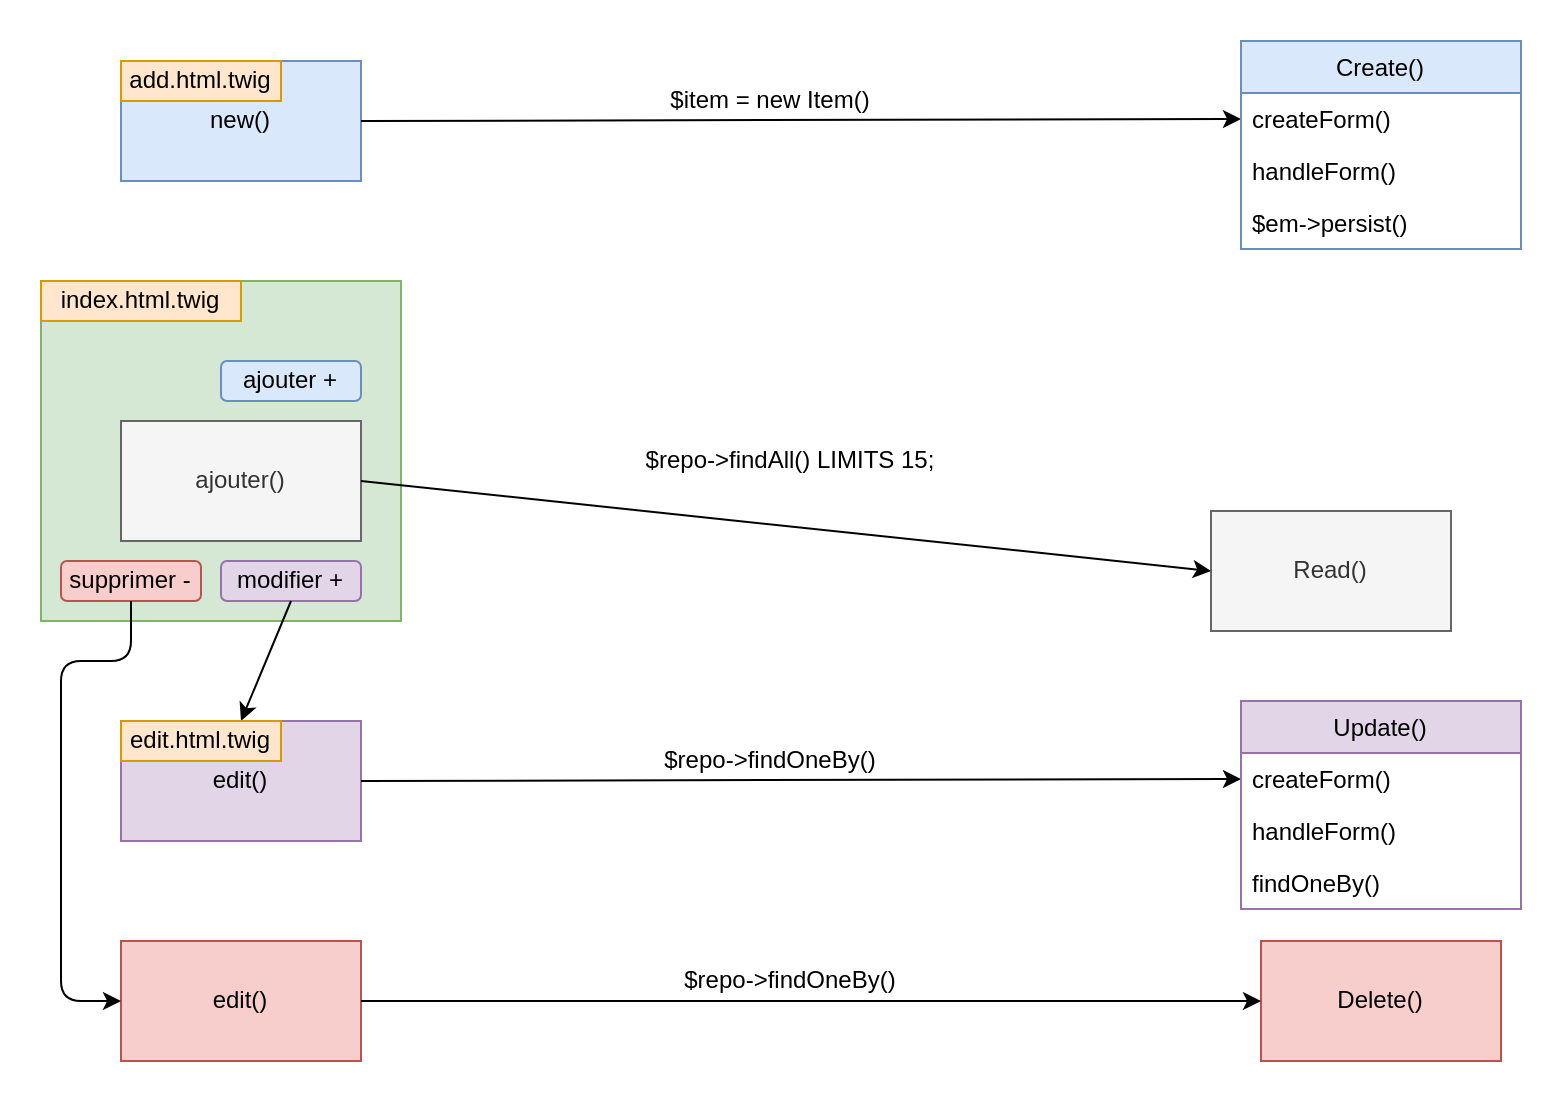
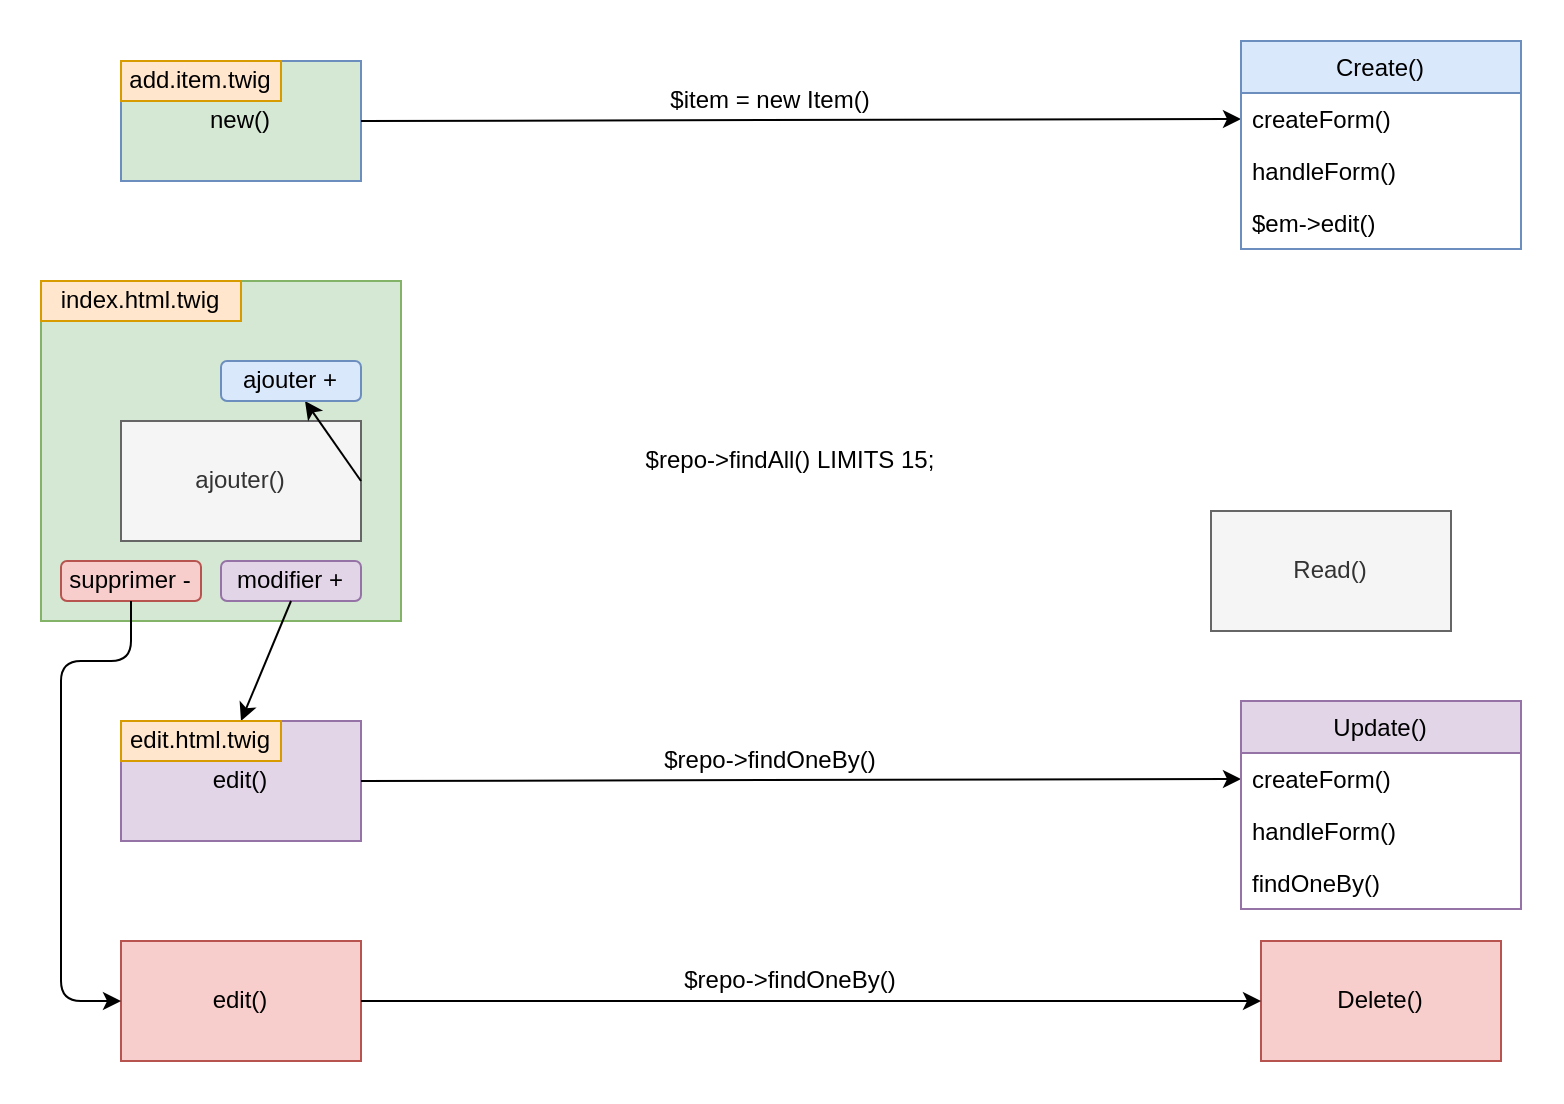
- <mxCell id="32" value="add.html.twig" style="text;html=1;strokeColor=#d79b00;fillColor=#ffe6cc;align=center;verticalAlign=middle;rounded=0;labelBackgroundColor=none;whiteSpace=wrap;" vertex="1" parent="1"><mxGeometry x="60" y="30" width="80" height="20" as="geometry" /></mxCell>
+ <mxCell id="32" value="add.item.twig" style="text;html=1;strokeColor=#d79b00;fillColor=#ffe6cc;align=center;verticalAlign=middle;rounded=0;labelBackgroundColor=none;whiteSpace=wrap;" vertex="1" parent="1"><mxGeometry x="60" y="30" width="80" height="20" as="geometry" /></mxCell>
- <mxCell id="5" value="new()" style="rounded=0;whiteSpace=wrap;html=1;fillColor=#dae8fc;strokeColor=#6c8ebf;" vertex="1" parent="1"><mxGeometry x="60" y="30" width="120" height="60" as="geometry" /></mxCell>
+ <mxCell id="5" value="new()" style="rounded=0;whiteSpace=wrap;html=1;fillColor=#d5e8d4;strokeColor=#6c8ebf;" vertex="1" parent="1"><mxGeometry x="60" y="30" width="120" height="60" as="geometry" /></mxCell>
- <mxCell id="11" value="$em-&gt;persist()" style="text;strokeColor=none;fillColor=none;align=left;verticalAlign=top;spacingLeft=4;spacingRight=4;overflow=hidden;rotatable=0;points=[[0,0.5],[1,0.5]];portConstraint=eastwest;" vertex="1" parent="8"><mxGeometry y="78" width="140" height="26" as="geometry" /></mxCell>
+ <mxCell id="11" value="$em-&gt;edit()" style="text;strokeColor=none;fillColor=none;align=left;verticalAlign=top;spacingLeft=4;spacingRight=4;overflow=hidden;rotatable=0;points=[[0,0.5],[1,0.5]];portConstraint=eastwest;" vertex="1" parent="8"><mxGeometry y="78" width="140" height="26" as="geometry" /></mxCell>
- <mxCell id="13" value="" style="endArrow=classic;html=1;exitX=1;exitY=0.5;exitDx=0;exitDy=0;entryX=0;entryY=0.5;entryDx=0;entryDy=0;" edge="1" parent="1" source="12" target="3"><mxGeometry width="50" height="50" relative="1" as="geometry"><mxPoint x="400" y="420" as="sourcePoint" /><mxPoint x="450" y="370" as="targetPoint" /></mxGeometry></mxCell>
+ <mxCell id="13" value="" style="endArrow=classic;html=1;exitX=1;exitY=0.5;exitDx=0;exitDy=0;" edge="1" parent="1" source="12" target="26"><mxGeometry width="50" height="50" relative="1" as="geometry"><mxPoint x="400" y="420" as="sourcePoint" /><mxPoint x="450" y="370" as="targetPoint" /></mxGeometry></mxCell>
